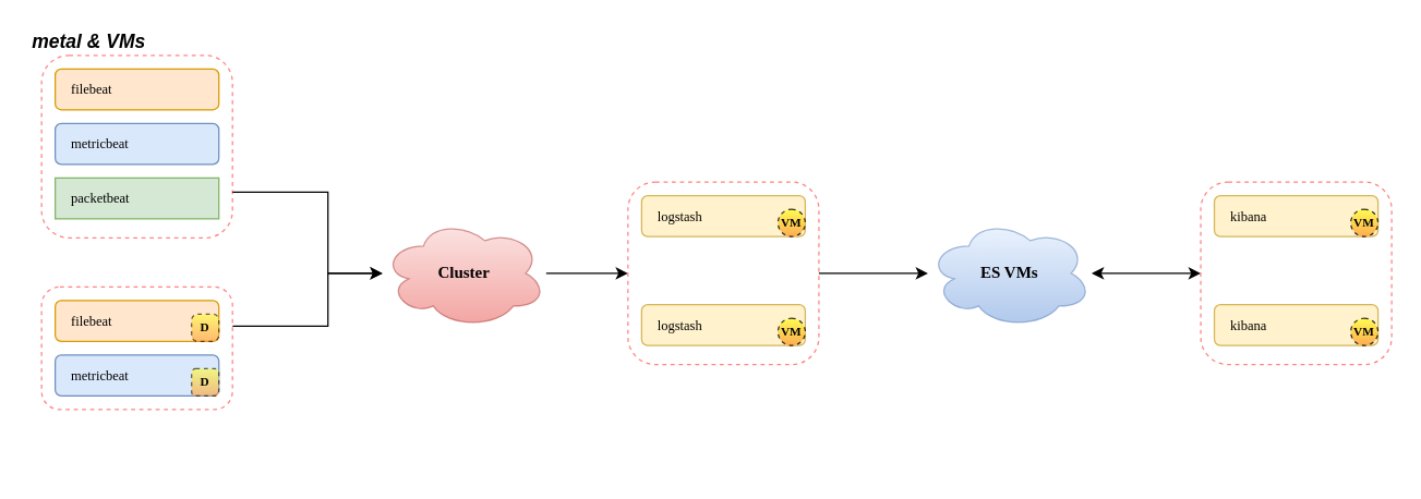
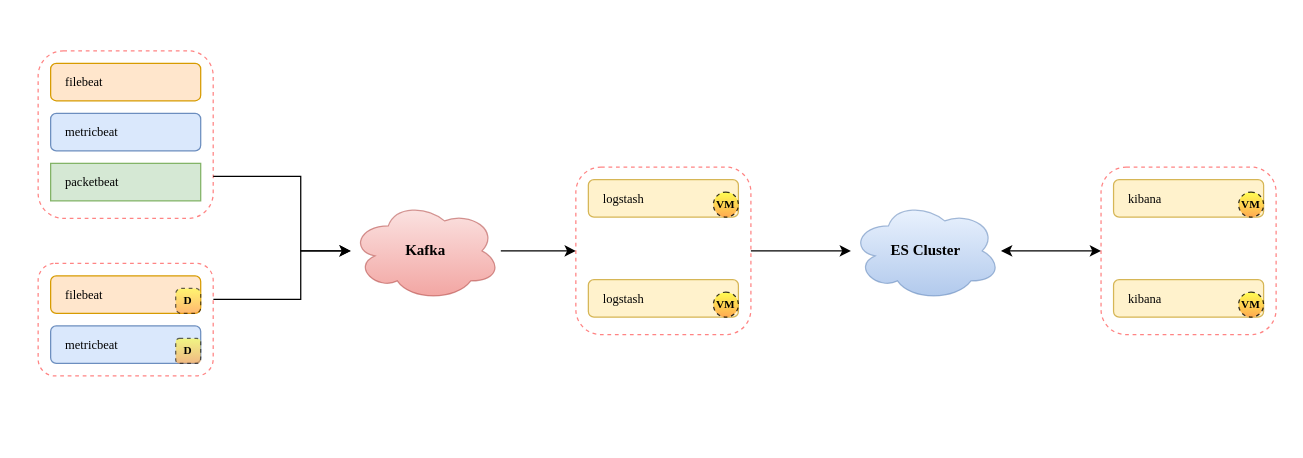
- <mxCell id="35" value="&lt;b&gt;&lt;i&gt;&lt;font style=&quot;font-size: 14px&quot;&gt;metal &amp;amp; VMs&lt;/font&gt;&lt;/i&gt;&lt;/b&gt;" style="text;html=1;strokeColor=none;fillColor=none;align=center;verticalAlign=middle;whiteSpace=wrap;rounded=0;" parent="1" vertex="1"><mxGeometry x="20" y="20" width="90" height="20" as="geometry" /></mxCell>
- <mxCell id="3" value="&lt;div style=&quot;text-align: center; font-size: 12px;&quot;&gt;&lt;span style=&quot;font-size: 12px;&quot;&gt;Cluster&lt;/span&gt;&lt;/div&gt;" style="ellipse;shape=cloud;whiteSpace=wrap;html=1;rounded=0;strokeColor=#b85450;strokeWidth=1;fillColor=#f8cecc;gradientColor=#ea6b66;fontFamily=Verdana;fontSize=12;opacity=60;align=center;fontStyle=1" parent="1" vertex="1"><mxGeometry x="280" y="160" width="120" height="80" as="geometry" /></mxCell>
+ <mxCell id="3" value="&lt;div style=&quot;text-align: center; font-size: 12px;&quot;&gt;&lt;span style=&quot;font-size: 12px;&quot;&gt;Kafka&lt;/span&gt;&lt;/div&gt;" style="ellipse;shape=cloud;whiteSpace=wrap;html=1;rounded=0;strokeColor=#b85450;strokeWidth=1;fillColor=#f8cecc;gradientColor=#ea6b66;fontFamily=Verdana;fontSize=12;opacity=60;align=center;fontStyle=1" parent="1" vertex="1"><mxGeometry x="280" y="160" width="120" height="80" as="geometry" /></mxCell>
- <mxCell id="18" value="&lt;div style=&quot;text-align: center ; font-size: 12px&quot;&gt;&lt;span style=&quot;font-size: 12px&quot;&gt;ES VMs&lt;/span&gt;&lt;/div&gt;" style="ellipse;shape=cloud;whiteSpace=wrap;html=1;rounded=0;strokeColor=#6c8ebf;strokeWidth=1;fillColor=#dae8fc;gradientColor=#7ea6e0;fontFamily=Verdana;fontSize=12;opacity=60;align=center;fontStyle=1" parent="1" vertex="1"><mxGeometry x="680" y="160" width="120" height="80" as="geometry" /></mxCell>
+ <mxCell id="18" value="&lt;div style=&quot;text-align: center ; font-size: 12px&quot;&gt;&lt;span style=&quot;font-size: 12px&quot;&gt;ES Cluster&lt;/span&gt;&lt;/div&gt;" style="ellipse;shape=cloud;whiteSpace=wrap;html=1;rounded=0;strokeColor=#6c8ebf;strokeWidth=1;fillColor=#dae8fc;gradientColor=#7ea6e0;fontFamily=Verdana;fontSize=12;opacity=60;align=center;fontStyle=1" parent="1" vertex="1"><mxGeometry x="680" y="160" width="120" height="80" as="geometry" /></mxCell>
